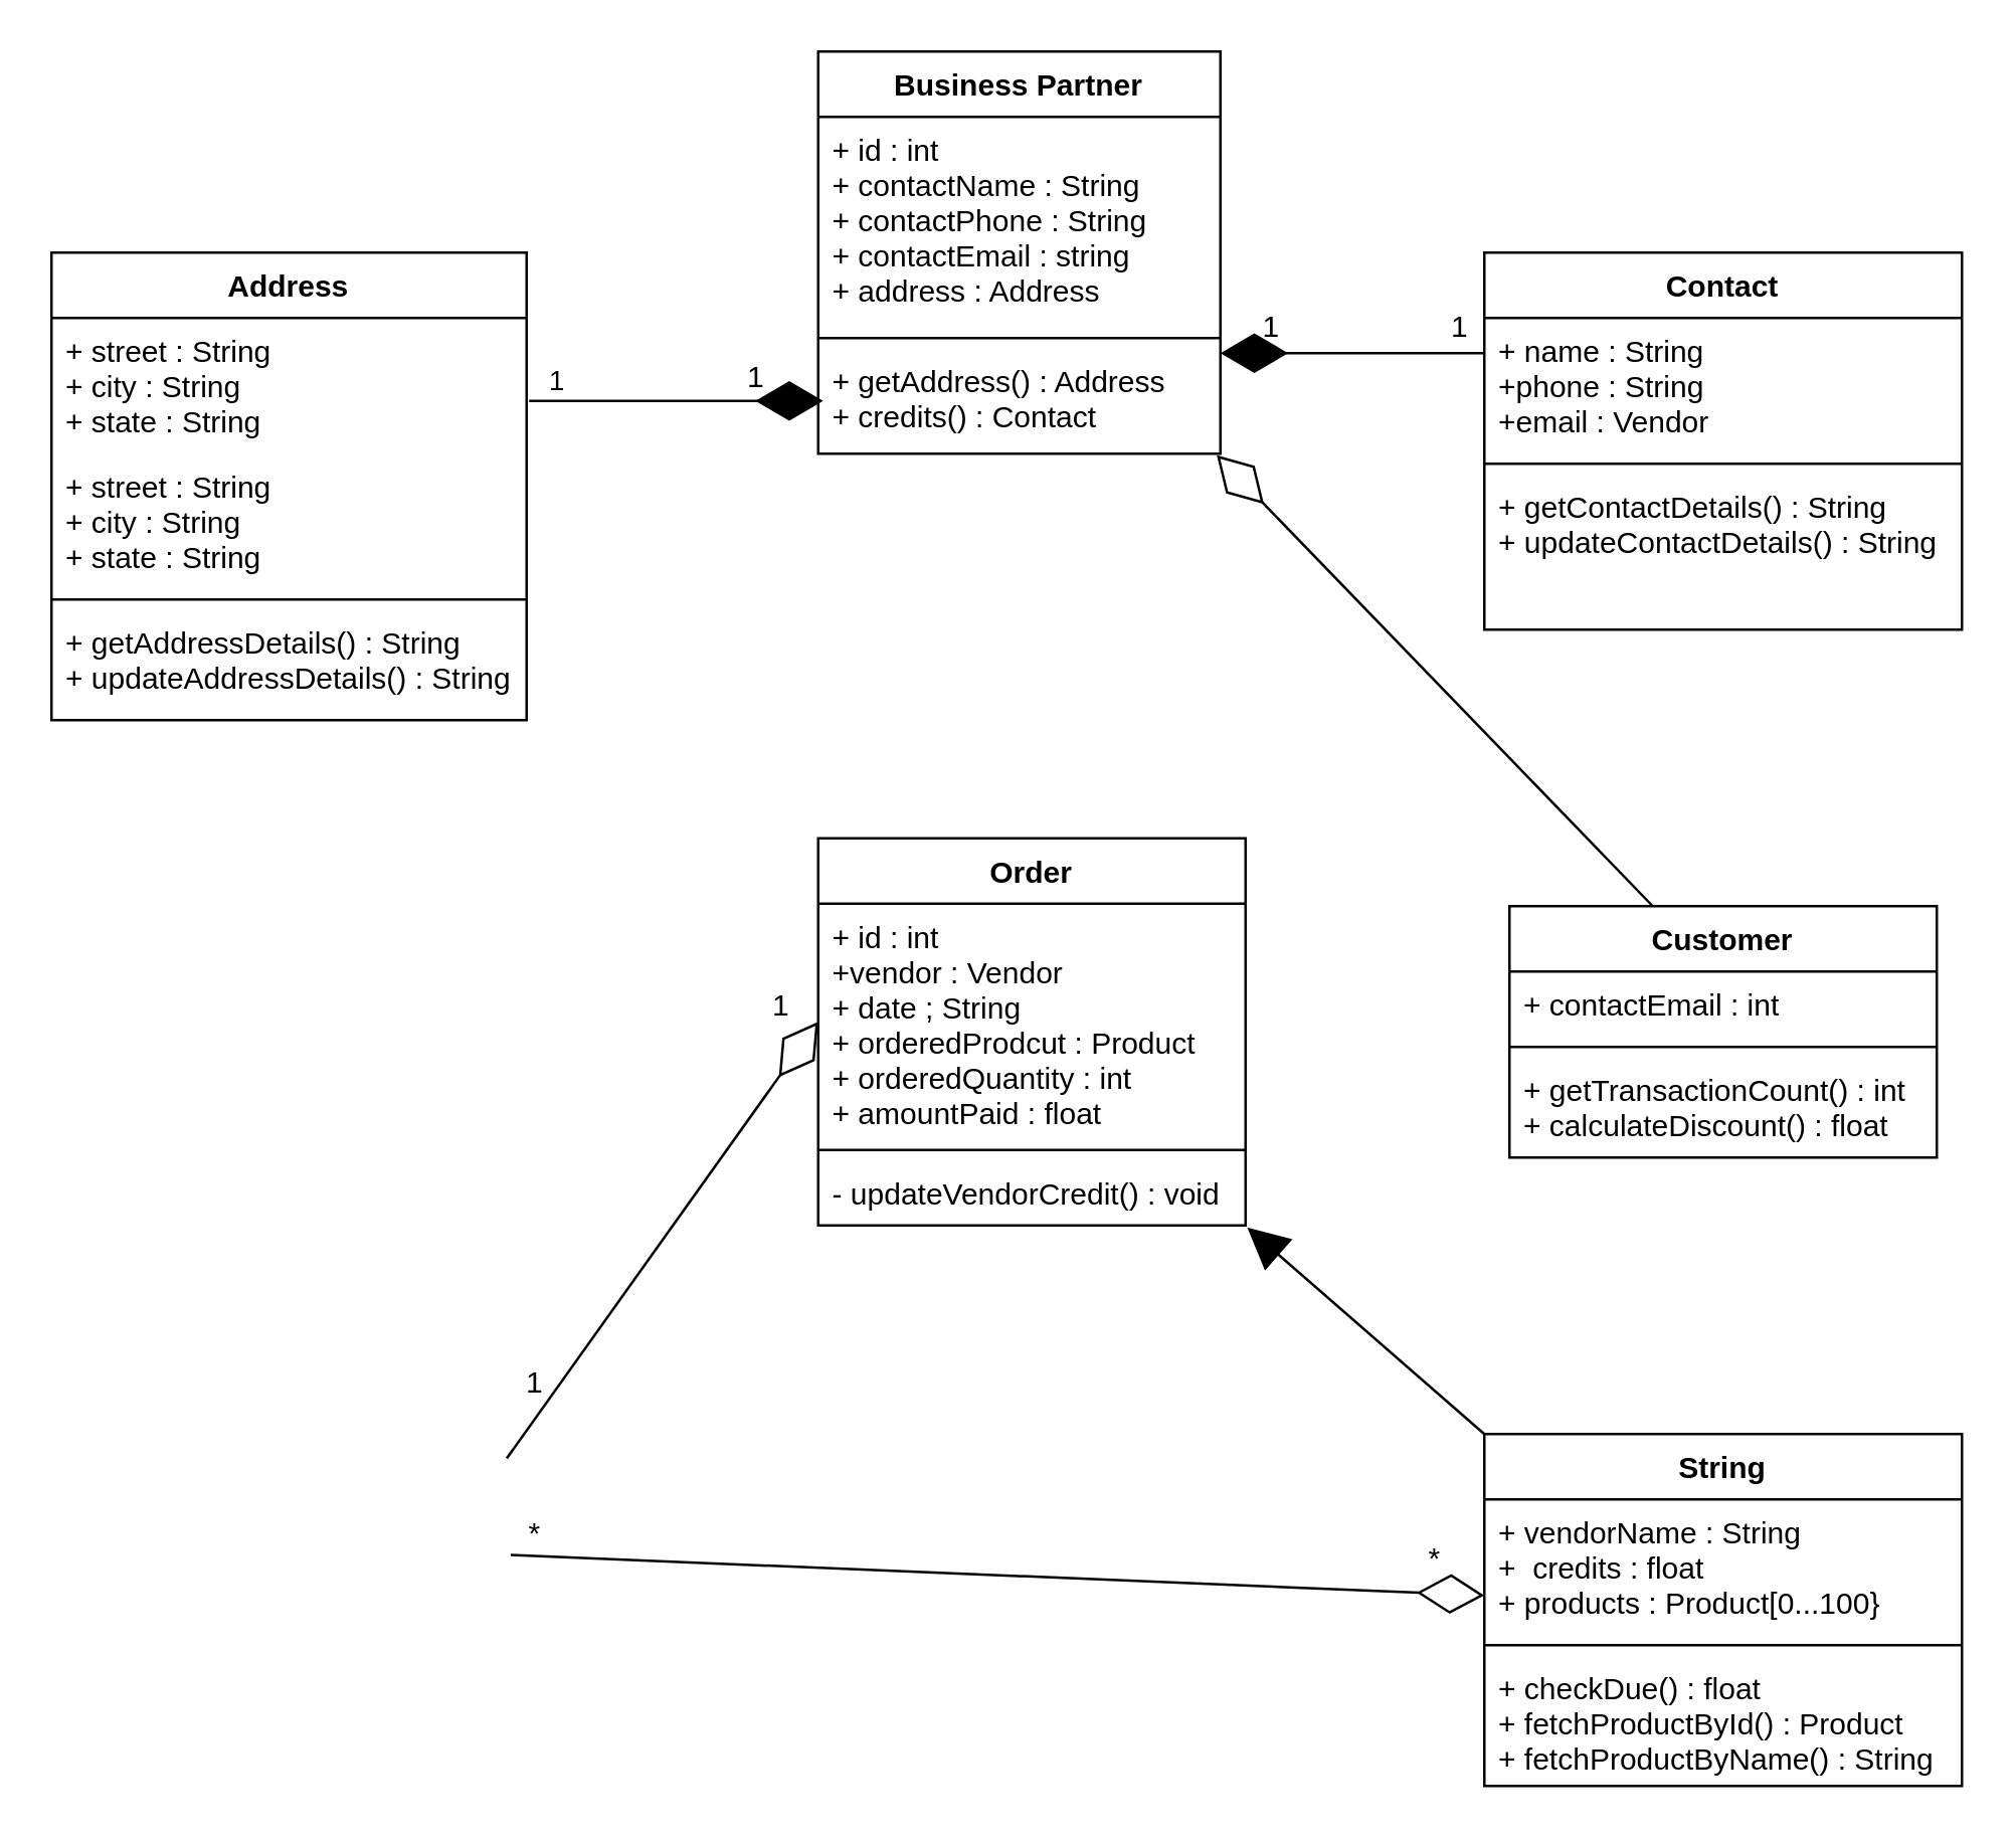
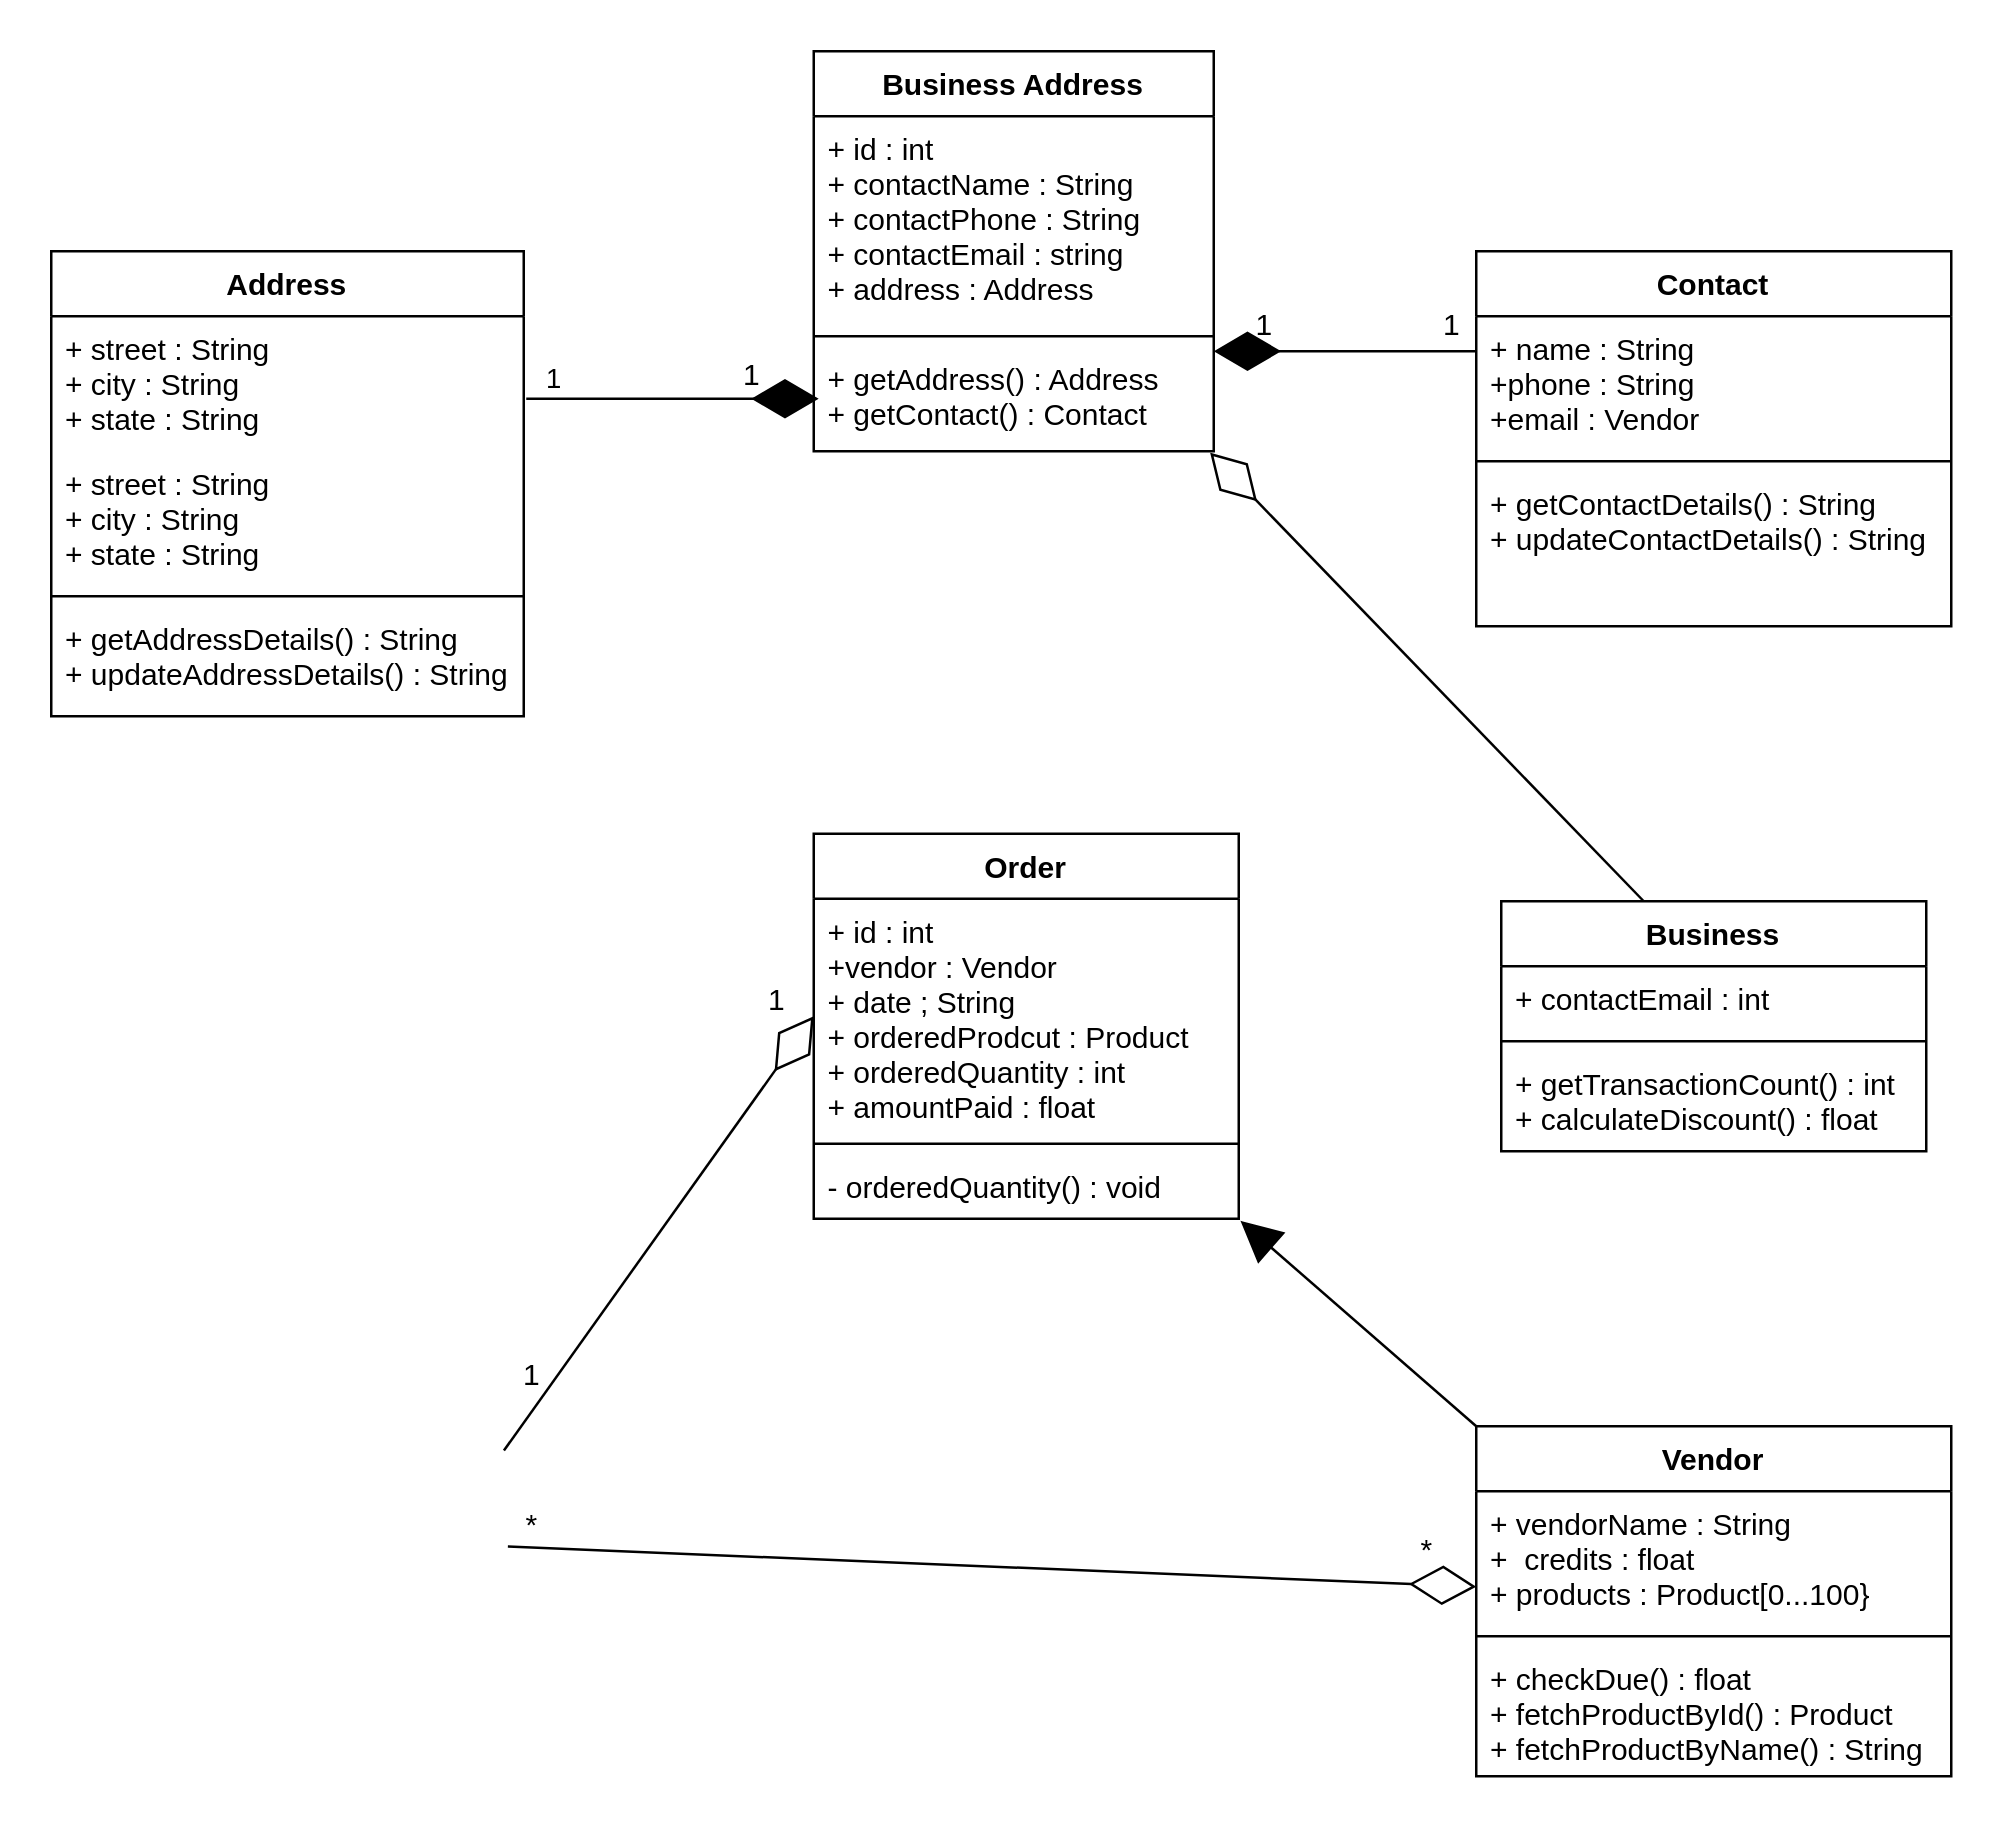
- <mxCell id="2" value="Business Partner" style="swimlane;fontStyle=1;align=center;verticalAlign=top;childLayout=stackLayout;horizontal=1;startSize=26;horizontalStack=0;resizeParent=1;resizeParentMax=0;resizeLast=0;collapsible=1;marginBottom=0;hachureGap=4;pointerEvents=0;" vertex="1" parent="1"><mxGeometry x="325" width="160" height="160" as="geometry" y="20" /></mxCell>
+ <mxCell id="2" value="Business Address" style="swimlane;fontStyle=1;align=center;verticalAlign=top;childLayout=stackLayout;horizontal=1;startSize=26;horizontalStack=0;resizeParent=1;resizeParentMax=0;resizeLast=0;collapsible=1;marginBottom=0;hachureGap=4;pointerEvents=0;" vertex="1" parent="1"><mxGeometry x="325" width="160" height="160" as="geometry" y="20" /></mxCell>
- <mxCell id="7" value="+ getAddress() : Address&#10;+ credits() : Contact" style="text;strokeColor=none;fillColor=none;align=left;verticalAlign=top;spacingLeft=4;spacingRight=4;overflow=hidden;rotatable=0;points=[[0,0.5],[1,0.5]];portConstraint=eastwest;" vertex="1" parent="2"><mxGeometry y="118" width="160" height="42" as="geometry" /></mxCell>
+ <mxCell id="7" value="+ getAddress() : Address&#10;+ getContact() : Contact" style="text;strokeColor=none;fillColor=none;align=left;verticalAlign=top;spacingLeft=4;spacingRight=4;overflow=hidden;rotatable=0;points=[[0,0.5],[1,0.5]];portConstraint=eastwest;" vertex="1" parent="2"><mxGeometry y="118" width="160" height="42" as="geometry" /></mxCell>
- <mxCell id="17" value="Customer" style="swimlane;fontStyle=1;align=center;verticalAlign=top;childLayout=stackLayout;horizontal=1;startSize=26;horizontalStack=0;resizeParent=1;resizeParentMax=0;resizeLast=0;collapsible=1;marginBottom=0;hachureGap=4;pointerEvents=0;" vertex="1" parent="1"><mxGeometry x="600" y="360" width="170" height="100" as="geometry" /></mxCell>
+ <mxCell id="17" value="Business" style="swimlane;fontStyle=1;align=center;verticalAlign=top;childLayout=stackLayout;horizontal=1;startSize=26;horizontalStack=0;resizeParent=1;resizeParentMax=0;resizeLast=0;collapsible=1;marginBottom=0;hachureGap=4;pointerEvents=0;" vertex="1" parent="1"><mxGeometry x="600" y="360" width="170" height="100" as="geometry" /></mxCell>
- <mxCell id="24" value="- updateVendorCredit() : void" style="text;strokeColor=none;fillColor=none;align=left;verticalAlign=top;spacingLeft=4;spacingRight=4;overflow=hidden;rotatable=0;points=[[0,0.5],[1,0.5]];portConstraint=eastwest;" vertex="1" parent="21"><mxGeometry y="128" width="170" height="26" as="geometry" /></mxCell>
+ <mxCell id="24" value="- orderedQuantity() : void" style="text;strokeColor=none;fillColor=none;align=left;verticalAlign=top;spacingLeft=4;spacingRight=4;overflow=hidden;rotatable=0;points=[[0,0.5],[1,0.5]];portConstraint=eastwest;" vertex="1" parent="21"><mxGeometry y="128" width="170" height="26" as="geometry" /></mxCell>
- <mxCell id="25" value="String" style="swimlane;fontStyle=1;align=center;verticalAlign=top;childLayout=stackLayout;horizontal=1;startSize=26;horizontalStack=0;resizeParent=1;resizeParentMax=0;resizeLast=0;collapsible=1;marginBottom=0;hachureGap=4;pointerEvents=0;" vertex="1" parent="1"><mxGeometry x="590" y="570" width="190" height="140" as="geometry" /></mxCell>
+ <mxCell id="25" value="Vendor" style="swimlane;fontStyle=1;align=center;verticalAlign=top;childLayout=stackLayout;horizontal=1;startSize=26;horizontalStack=0;resizeParent=1;resizeParentMax=0;resizeLast=0;collapsible=1;marginBottom=0;hachureGap=4;pointerEvents=0;" vertex="1" parent="1"><mxGeometry x="590" y="570" width="190" height="140" as="geometry" /></mxCell>
